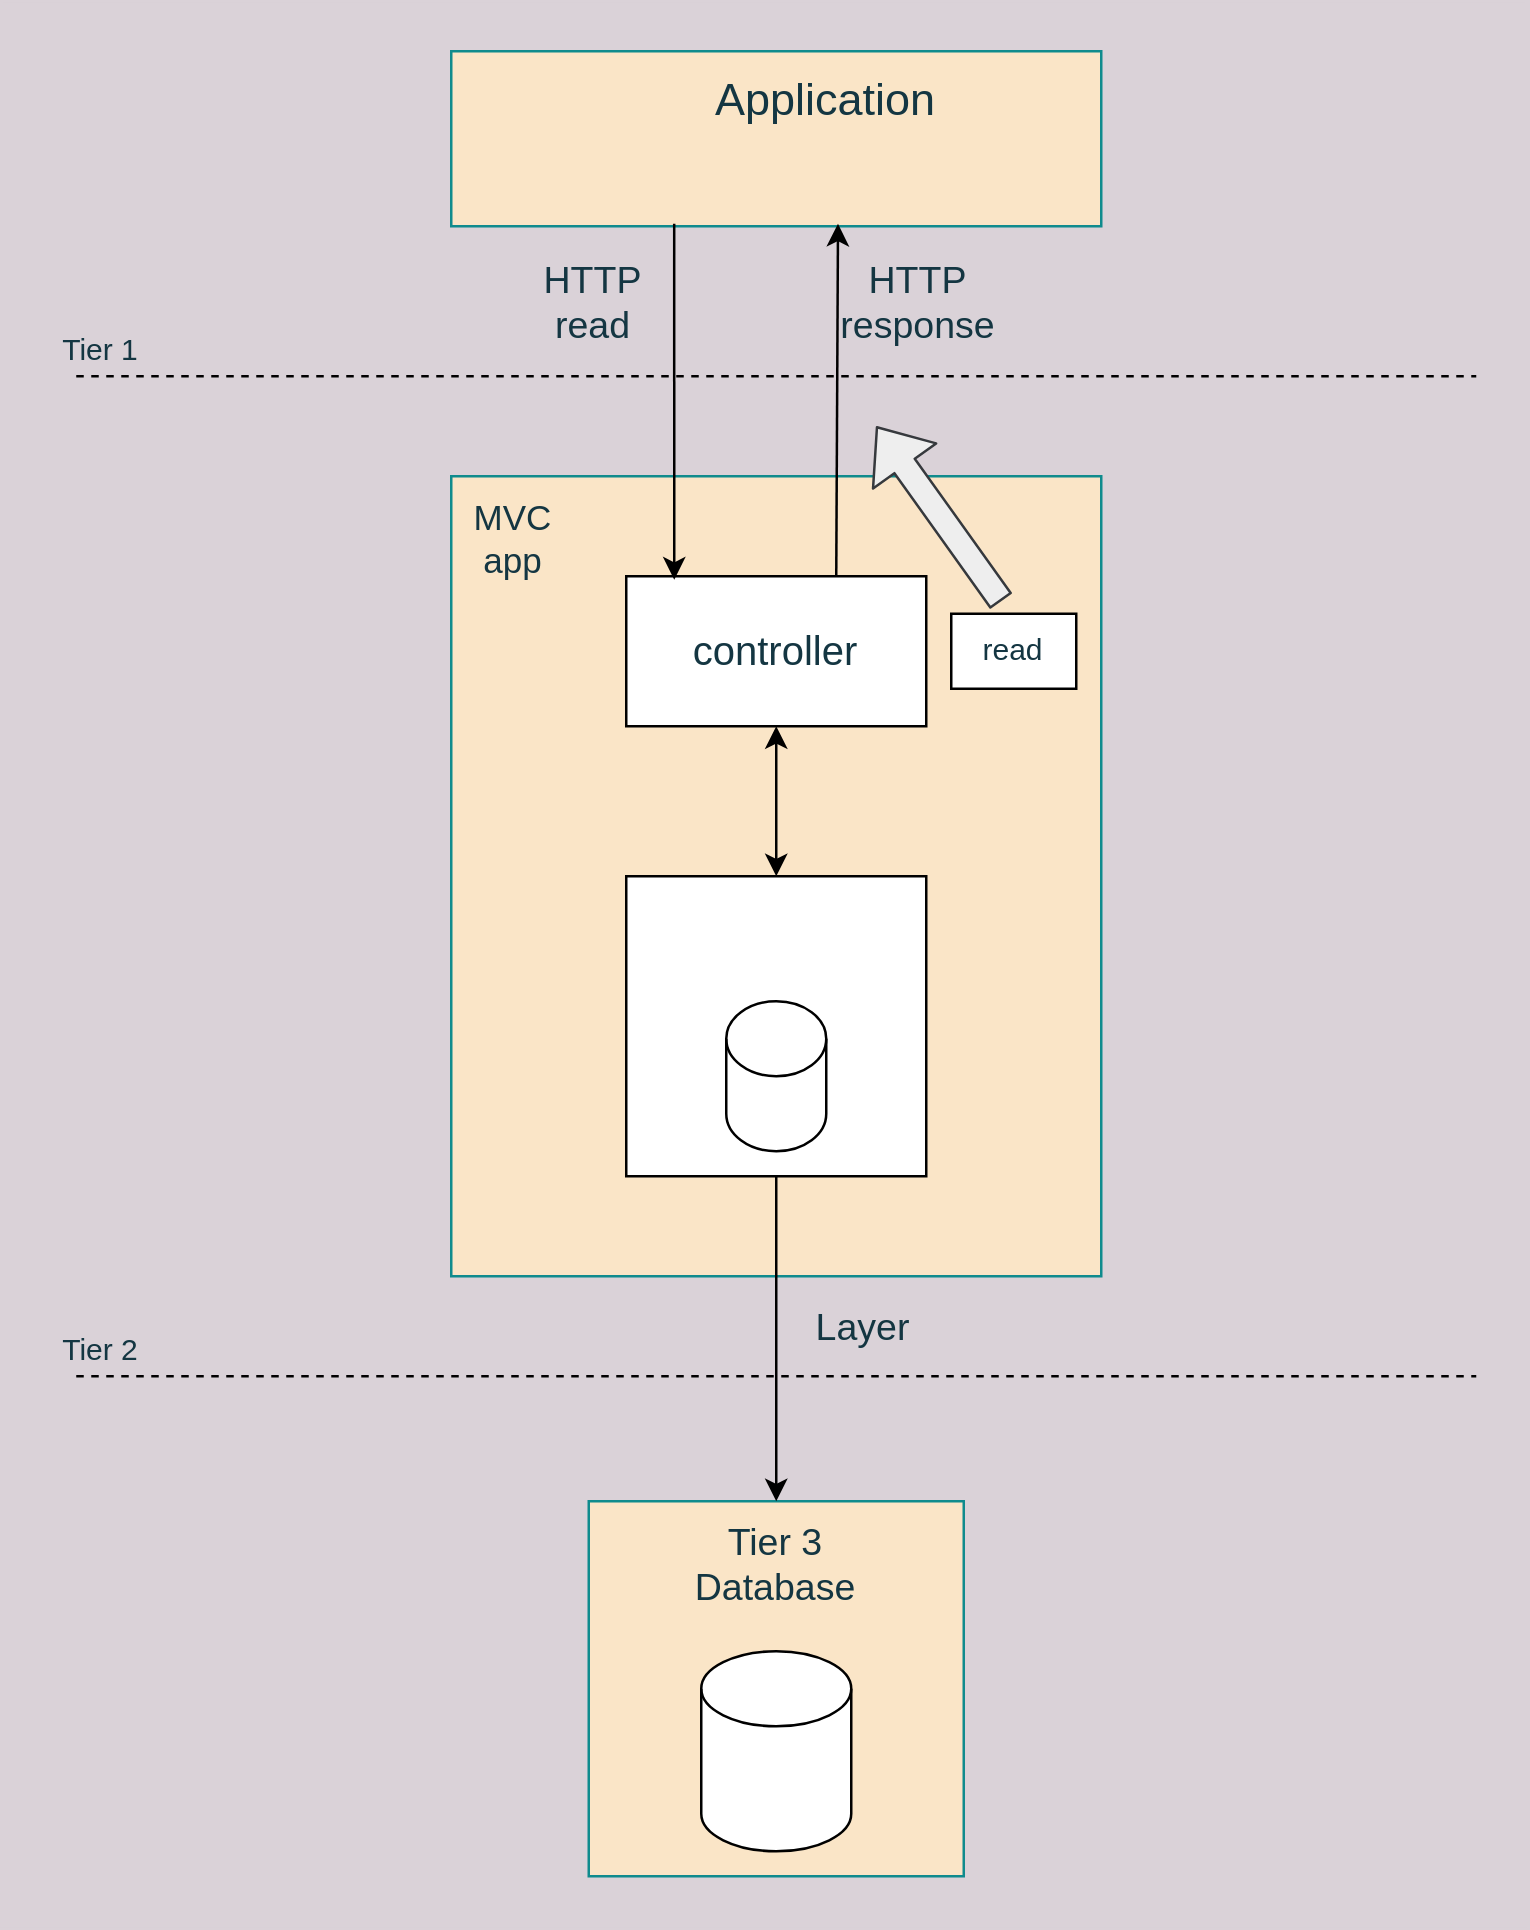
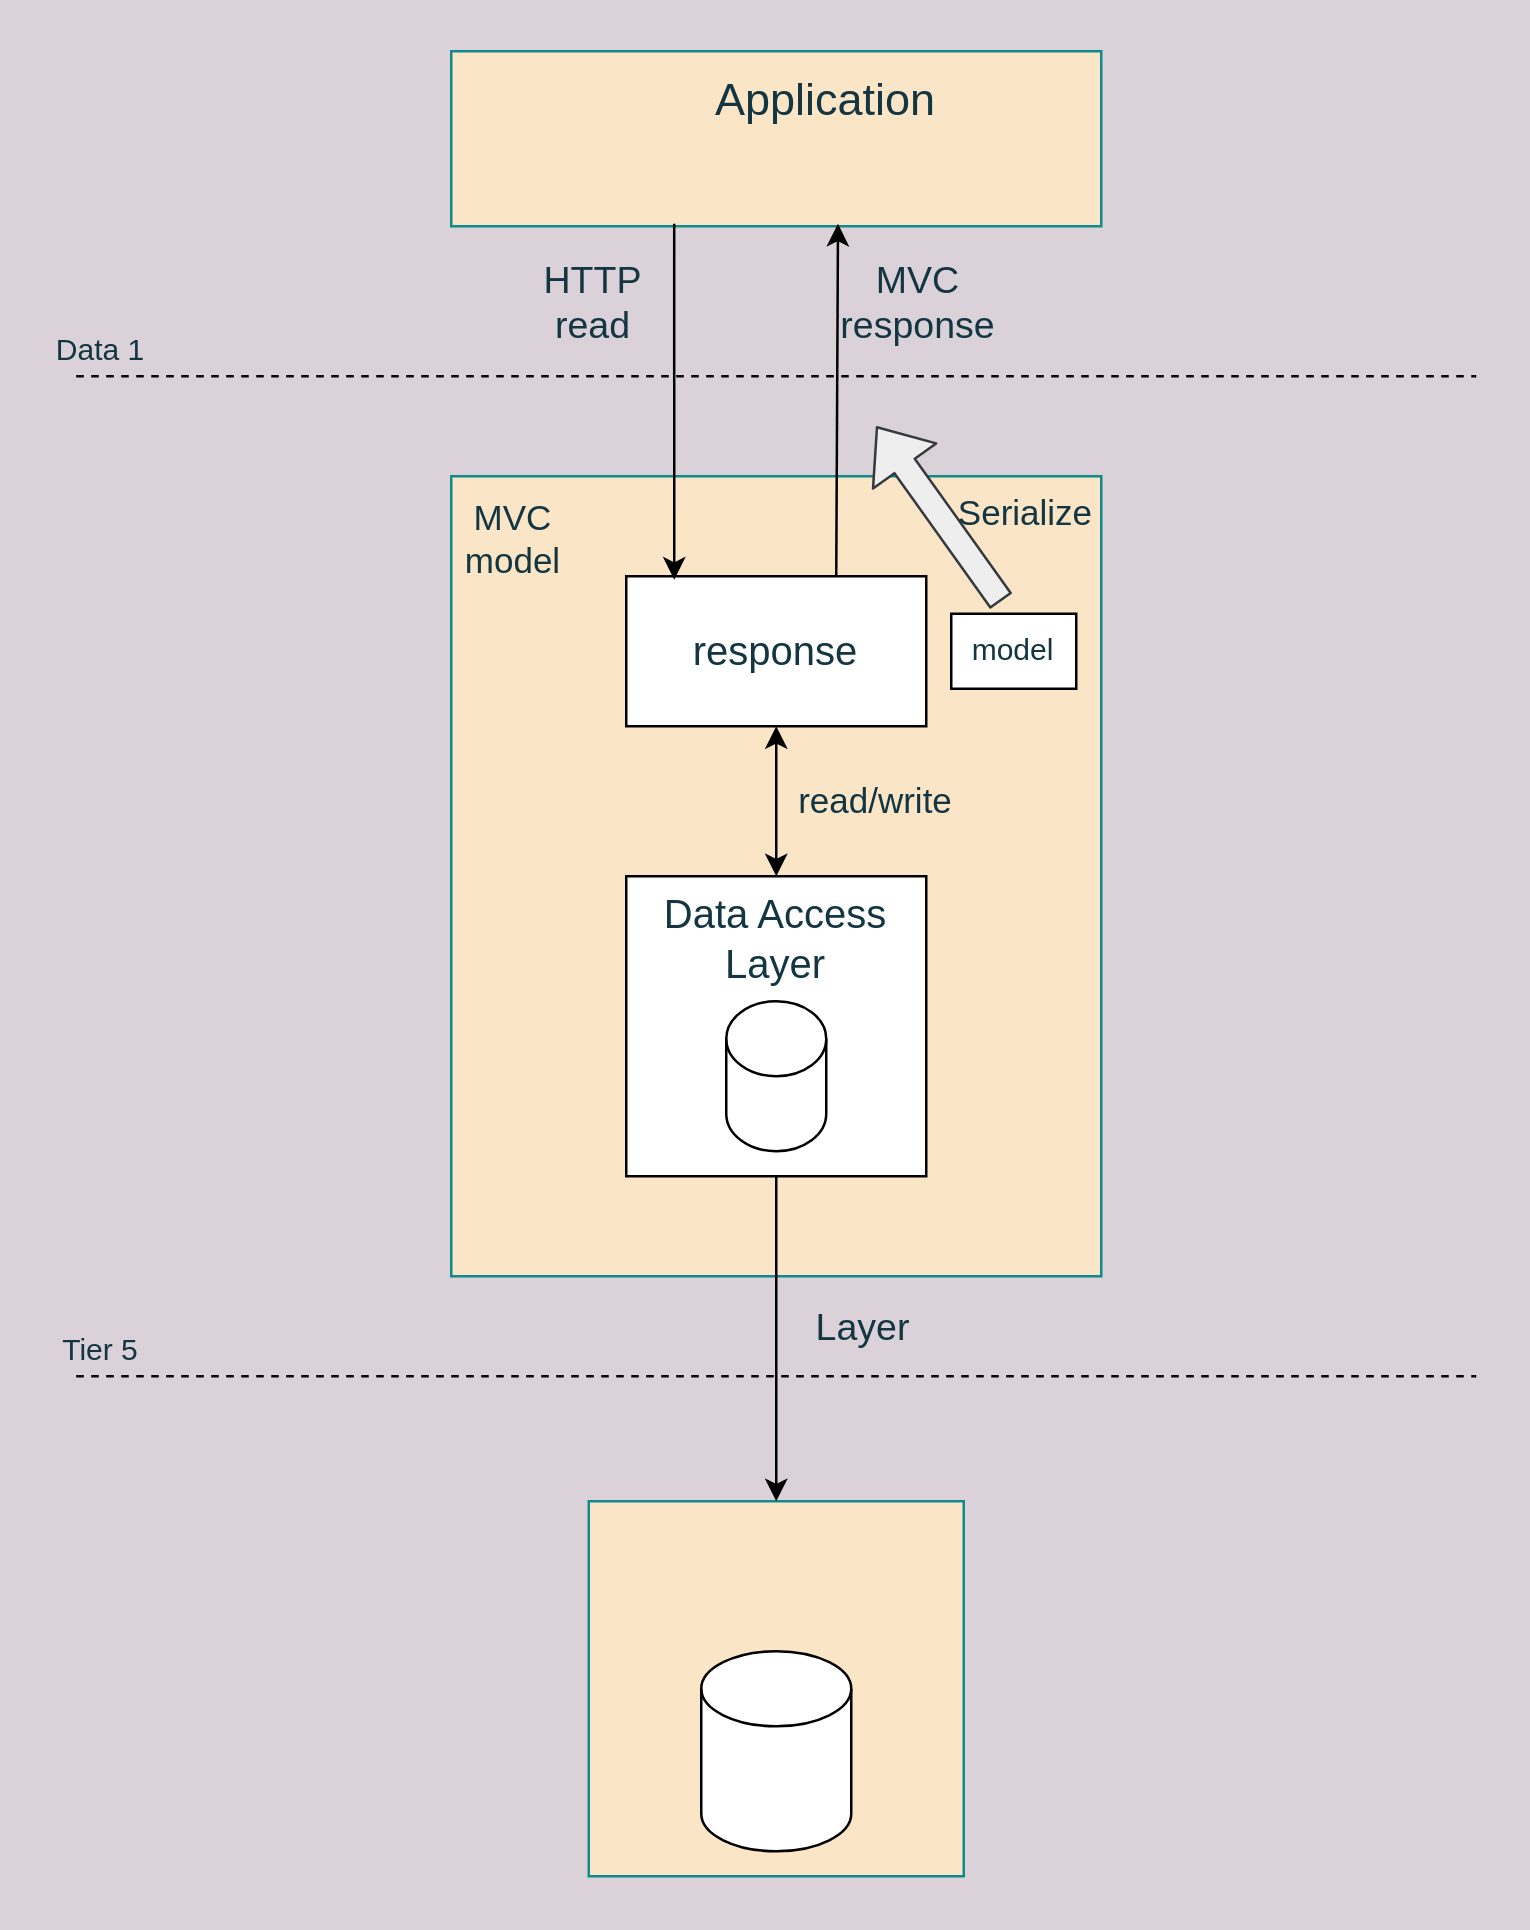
- <mxCell id="10" value="&lt;font style=&quot;font-size: 15px&quot;&gt;HTTP response&lt;/font&gt;" style="text;html=1;strokeColor=none;fillColor=none;align=center;verticalAlign=middle;whiteSpace=wrap;rounded=0;sketch=0;fontColor=#143642;" vertex="1" parent="1"><mxGeometry x="334" y="110" width="66" height="20" as="geometry" /></mxCell>
+ <mxCell id="10" value="&lt;font style=&quot;font-size: 15px&quot;&gt;MVC response&lt;/font&gt;" style="text;html=1;strokeColor=none;fillColor=none;align=center;verticalAlign=middle;whiteSpace=wrap;rounded=0;sketch=0;fontColor=#143642;" vertex="1" parent="1"><mxGeometry x="334" y="110" width="66" height="20" as="geometry" /></mxCell>
- <mxCell id="5" value="Tier 1" style="text;html=1;strokeColor=none;fillColor=none;align=center;verticalAlign=middle;whiteSpace=wrap;rounded=0;sketch=0;fontColor=#143642;" vertex="1" parent="1"><mxGeometry x="20" y="130" width="40" height="20" as="geometry" /></mxCell>
+ <mxCell id="5" value="Data 1" style="text;html=1;strokeColor=none;fillColor=none;align=center;verticalAlign=middle;whiteSpace=wrap;rounded=0;sketch=0;fontColor=#143642;" vertex="1" parent="1"><mxGeometry x="20" y="130" width="40" height="20" as="geometry" /></mxCell>
+ <mxCell id="29" value="&lt;font style=&quot;font-size: 14px&quot;&gt;Serialize&lt;/font&gt;" style="text;html=1;strokeColor=none;fillColor=none;align=center;verticalAlign=middle;whiteSpace=wrap;rounded=0;sketch=0;fontColor=#143642;" vertex="1" parent="1"><mxGeometry x="380" y="190" width="60" height="30" as="geometry" /></mxCell>
- <mxCell id="28" value="&lt;font style=&quot;font-size: 14px&quot;&gt;MVC app&lt;/font&gt;" style="text;html=1;strokeColor=none;fillColor=none;align=center;verticalAlign=middle;whiteSpace=wrap;rounded=0;sketch=0;fontColor=#143642;" vertex="1" parent="1"><mxGeometry x="180" y="190" width="50" height="50" as="geometry" /></mxCell>
+ <mxCell id="28" value="&lt;font style=&quot;font-size: 14px&quot;&gt;MVC model&lt;/font&gt;" style="text;html=1;strokeColor=none;fillColor=none;align=center;verticalAlign=middle;whiteSpace=wrap;rounded=0;sketch=0;fontColor=#143642;" vertex="1" parent="1"><mxGeometry x="180" y="190" width="50" height="50" as="geometry" /></mxCell>
- <mxCell id="8" value="&lt;font style=&quot;font-size: 16px&quot;&gt;controller&lt;/font&gt;" style="text;html=1;strokeColor=none;fillColor=none;align=center;verticalAlign=middle;whiteSpace=wrap;rounded=0;sketch=0;fontColor=#143642;" vertex="1" parent="1"><mxGeometry x="270" y="250" width="80" height="20" as="geometry" /></mxCell>
+ <mxCell id="8" value="&lt;font style=&quot;font-size: 16px&quot;&gt;response&lt;/font&gt;" style="text;html=1;strokeColor=none;fillColor=none;align=center;verticalAlign=middle;whiteSpace=wrap;rounded=0;sketch=0;fontColor=#143642;" vertex="1" parent="1"><mxGeometry x="270" y="250" width="80" height="20" as="geometry" /></mxCell>
- <mxCell id="14" value="read" style="text;html=1;strokeColor=none;fillColor=none;align=center;verticalAlign=middle;whiteSpace=wrap;rounded=0;sketch=0;fontColor=#143642;" vertex="1" parent="1"><mxGeometry x="385" y="250" width="40" height="20" as="geometry" /></mxCell>
+ <mxCell id="14" value="model" style="text;html=1;strokeColor=none;fillColor=none;align=center;verticalAlign=middle;whiteSpace=wrap;rounded=0;sketch=0;fontColor=#143642;" vertex="1" parent="1"><mxGeometry x="385" y="250" width="40" height="20" as="geometry" /></mxCell>
+ <mxCell id="22" value="&lt;font style=&quot;font-size: 14px&quot;&gt;read/write&lt;/font&gt;" style="text;html=1;strokeColor=none;fillColor=none;align=center;verticalAlign=middle;whiteSpace=wrap;rounded=0;sketch=0;fontColor=#143642;" vertex="1" parent="1"><mxGeometry x="310" y="310" width="80" height="20" as="geometry" /></mxCell>
+ <mxCell id="17" value="&lt;font style=&quot;font-size: 16px&quot;&gt;Data Access Layer&lt;/font&gt;" style="text;html=1;strokeColor=none;fillColor=none;align=center;verticalAlign=middle;whiteSpace=wrap;rounded=0;sketch=0;fontColor=#143642;" vertex="1" parent="1"><mxGeometry x="260" y="360" width="100" height="30" as="geometry" /></mxCell>
- <mxCell id="20" value="Tier 2" style="text;html=1;strokeColor=none;fillColor=none;align=center;verticalAlign=middle;whiteSpace=wrap;rounded=0;sketch=0;fontColor=#143642;" vertex="1" parent="1"><mxGeometry x="20" y="530" width="40" height="20" as="geometry" /></mxCell>
+ <mxCell id="20" value="Tier 5" style="text;html=1;strokeColor=none;fillColor=none;align=center;verticalAlign=middle;whiteSpace=wrap;rounded=0;sketch=0;fontColor=#143642;" vertex="1" parent="1"><mxGeometry x="20" y="530" width="40" height="20" as="geometry" /></mxCell>
- <mxCell id="25" value="&lt;font style=&quot;font-size: 15px&quot;&gt;Tier 3&lt;br&gt;Database&lt;br&gt;&lt;/font&gt;" style="text;html=1;strokeColor=none;fillColor=none;align=center;verticalAlign=middle;whiteSpace=wrap;rounded=0;sketch=0;fontColor=#143642;" vertex="1" parent="1"><mxGeometry x="280" y="610" width="60" height="30" as="geometry" /></mxCell>
